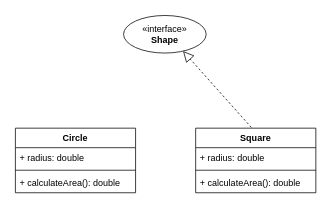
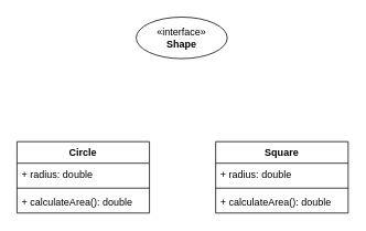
- <mxCell id="11" value="" style="endArrow=block;dashed=1;endFill=0;endSize=12;html=1;rounded=0;exitX=0.463;exitY=-0.012;exitDx=0;exitDy=0;entryX=0.75;entryY=1;entryDx=0;entryDy=0;exitPerimeter=0;" edge="1" parent="1" source="7" target="2"><mxGeometry width="160" relative="1" as="geometry"><mxPoint x="150" y="200" as="sourcePoint" /><mxPoint x="218" y="100" as="targetPoint" /></mxGeometry></mxCell>
